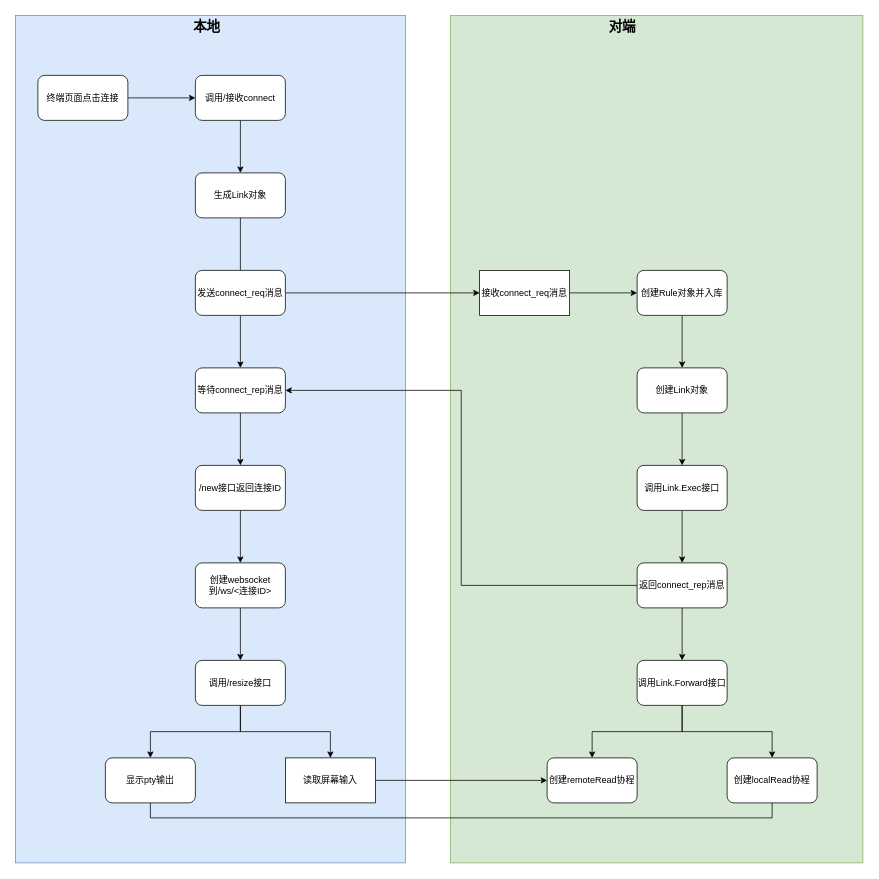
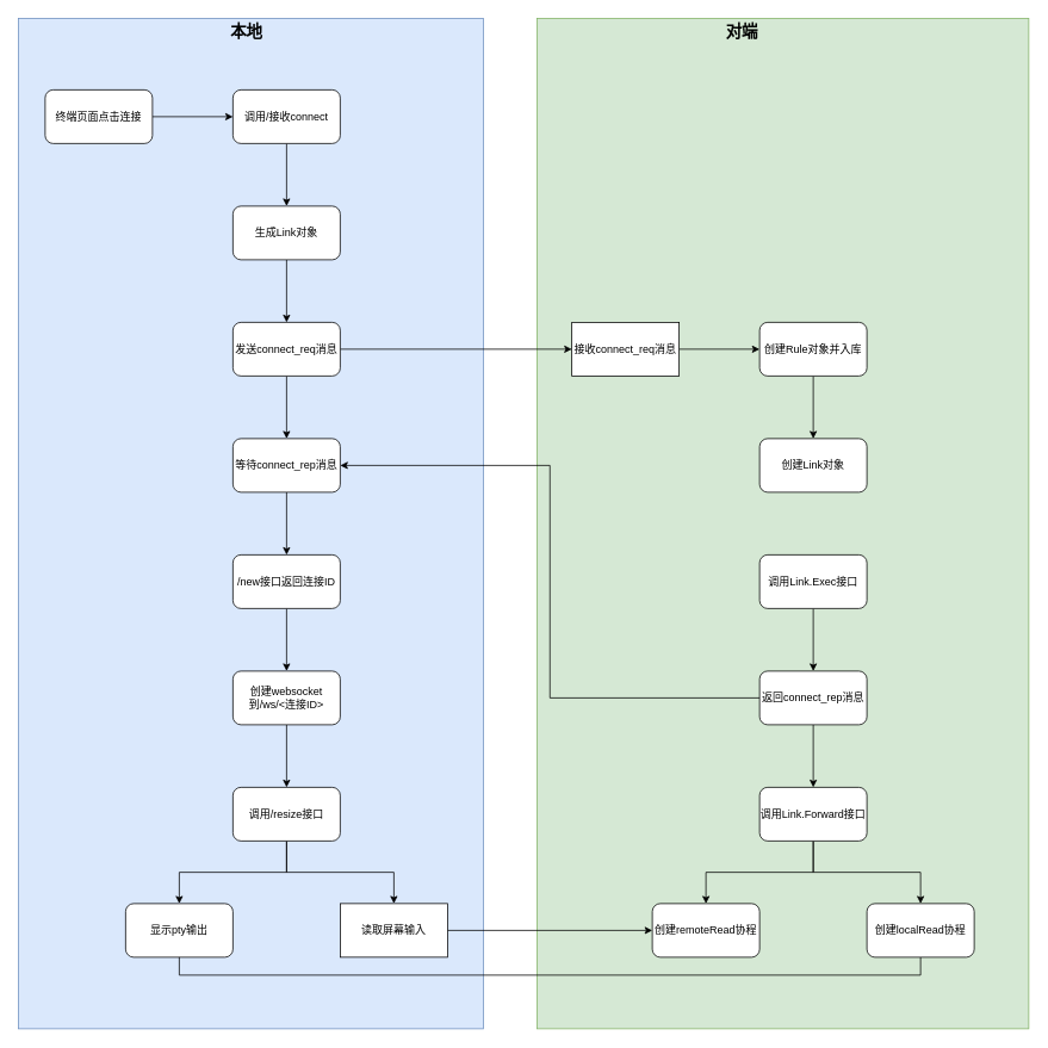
- <mxCell id="8" style="edgeStyle=orthogonalEdgeStyle;rounded=0;orthogonalLoop=1;jettySize=auto;html=1;exitX=0.5;exitY=1;exitDx=0;exitDy=0;entryX=0.5;entryY=0;entryDx=0;entryDy=0;endArrow=none;" parent="1" source="9" target="12" edge="1"><mxGeometry relative="1" as="geometry" /></mxCell>
+ <mxCell id="8" style="edgeStyle=orthogonalEdgeStyle;rounded=0;orthogonalLoop=1;jettySize=auto;html=1;exitX=0.5;exitY=1;exitDx=0;exitDy=0;entryX=0.5;entryY=0;entryDx=0;entryDy=0;" parent="1" source="9" target="12" edge="1"><mxGeometry relative="1" as="geometry" /></mxCell>
- <mxCell id="21" style="edgeStyle=orthogonalEdgeStyle;rounded=0;orthogonalLoop=1;jettySize=auto;html=1;exitX=0.5;exitY=1;exitDx=0;exitDy=0;entryX=0.5;entryY=0;entryDx=0;entryDy=0;" parent="1" source="22" target="24" edge="1"><mxGeometry relative="1" as="geometry" /></mxCell>
